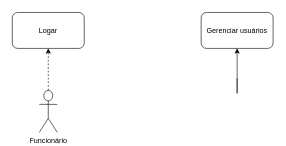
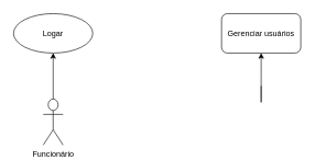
- <mxCell id="5" value="Logar" style="rounded=1;whiteSpace=wrap;html=1;" vertex="1" parent="1"><mxGeometry x="20" y="20" width="120" height="60" as="geometry" /></mxCell>
+ <mxCell id="5" value="Logar" style="ellipse;whiteSpace=wrap;html=1;" vertex="1" parent="1"><mxGeometry x="20" y="20" width="120" height="60" as="geometry" /></mxCell>
- <mxCell id="6" value="" style="endArrow=classic;html=1;entryX=0.5;entryY=1;entryDx=0;entryDy=0;exitX=0.5;exitY=0;exitDx=0;exitDy=0;exitPerimeter=0;dashed=1;" edge="1" parent="1" source="2" target="5"><mxGeometry width="50" height="50" relative="1" as="geometry"><mxPoint x="80" y="140" as="sourcePoint" /><mxPoint x="105" y="90" as="targetPoint" /><Array as="points" /></mxGeometry></mxCell>
+ <mxCell id="6" value="" style="endArrow=classic;html=1;entryX=0.5;entryY=1;entryDx=0;entryDy=0;exitX=0.5;exitY=0;exitDx=0;exitDy=0;exitPerimeter=0;" edge="1" parent="1" source="2" target="5"><mxGeometry width="50" height="50" relative="1" as="geometry"><mxPoint x="80" y="140" as="sourcePoint" /><mxPoint x="105" y="90" as="targetPoint" /><Array as="points" /></mxGeometry></mxCell>
